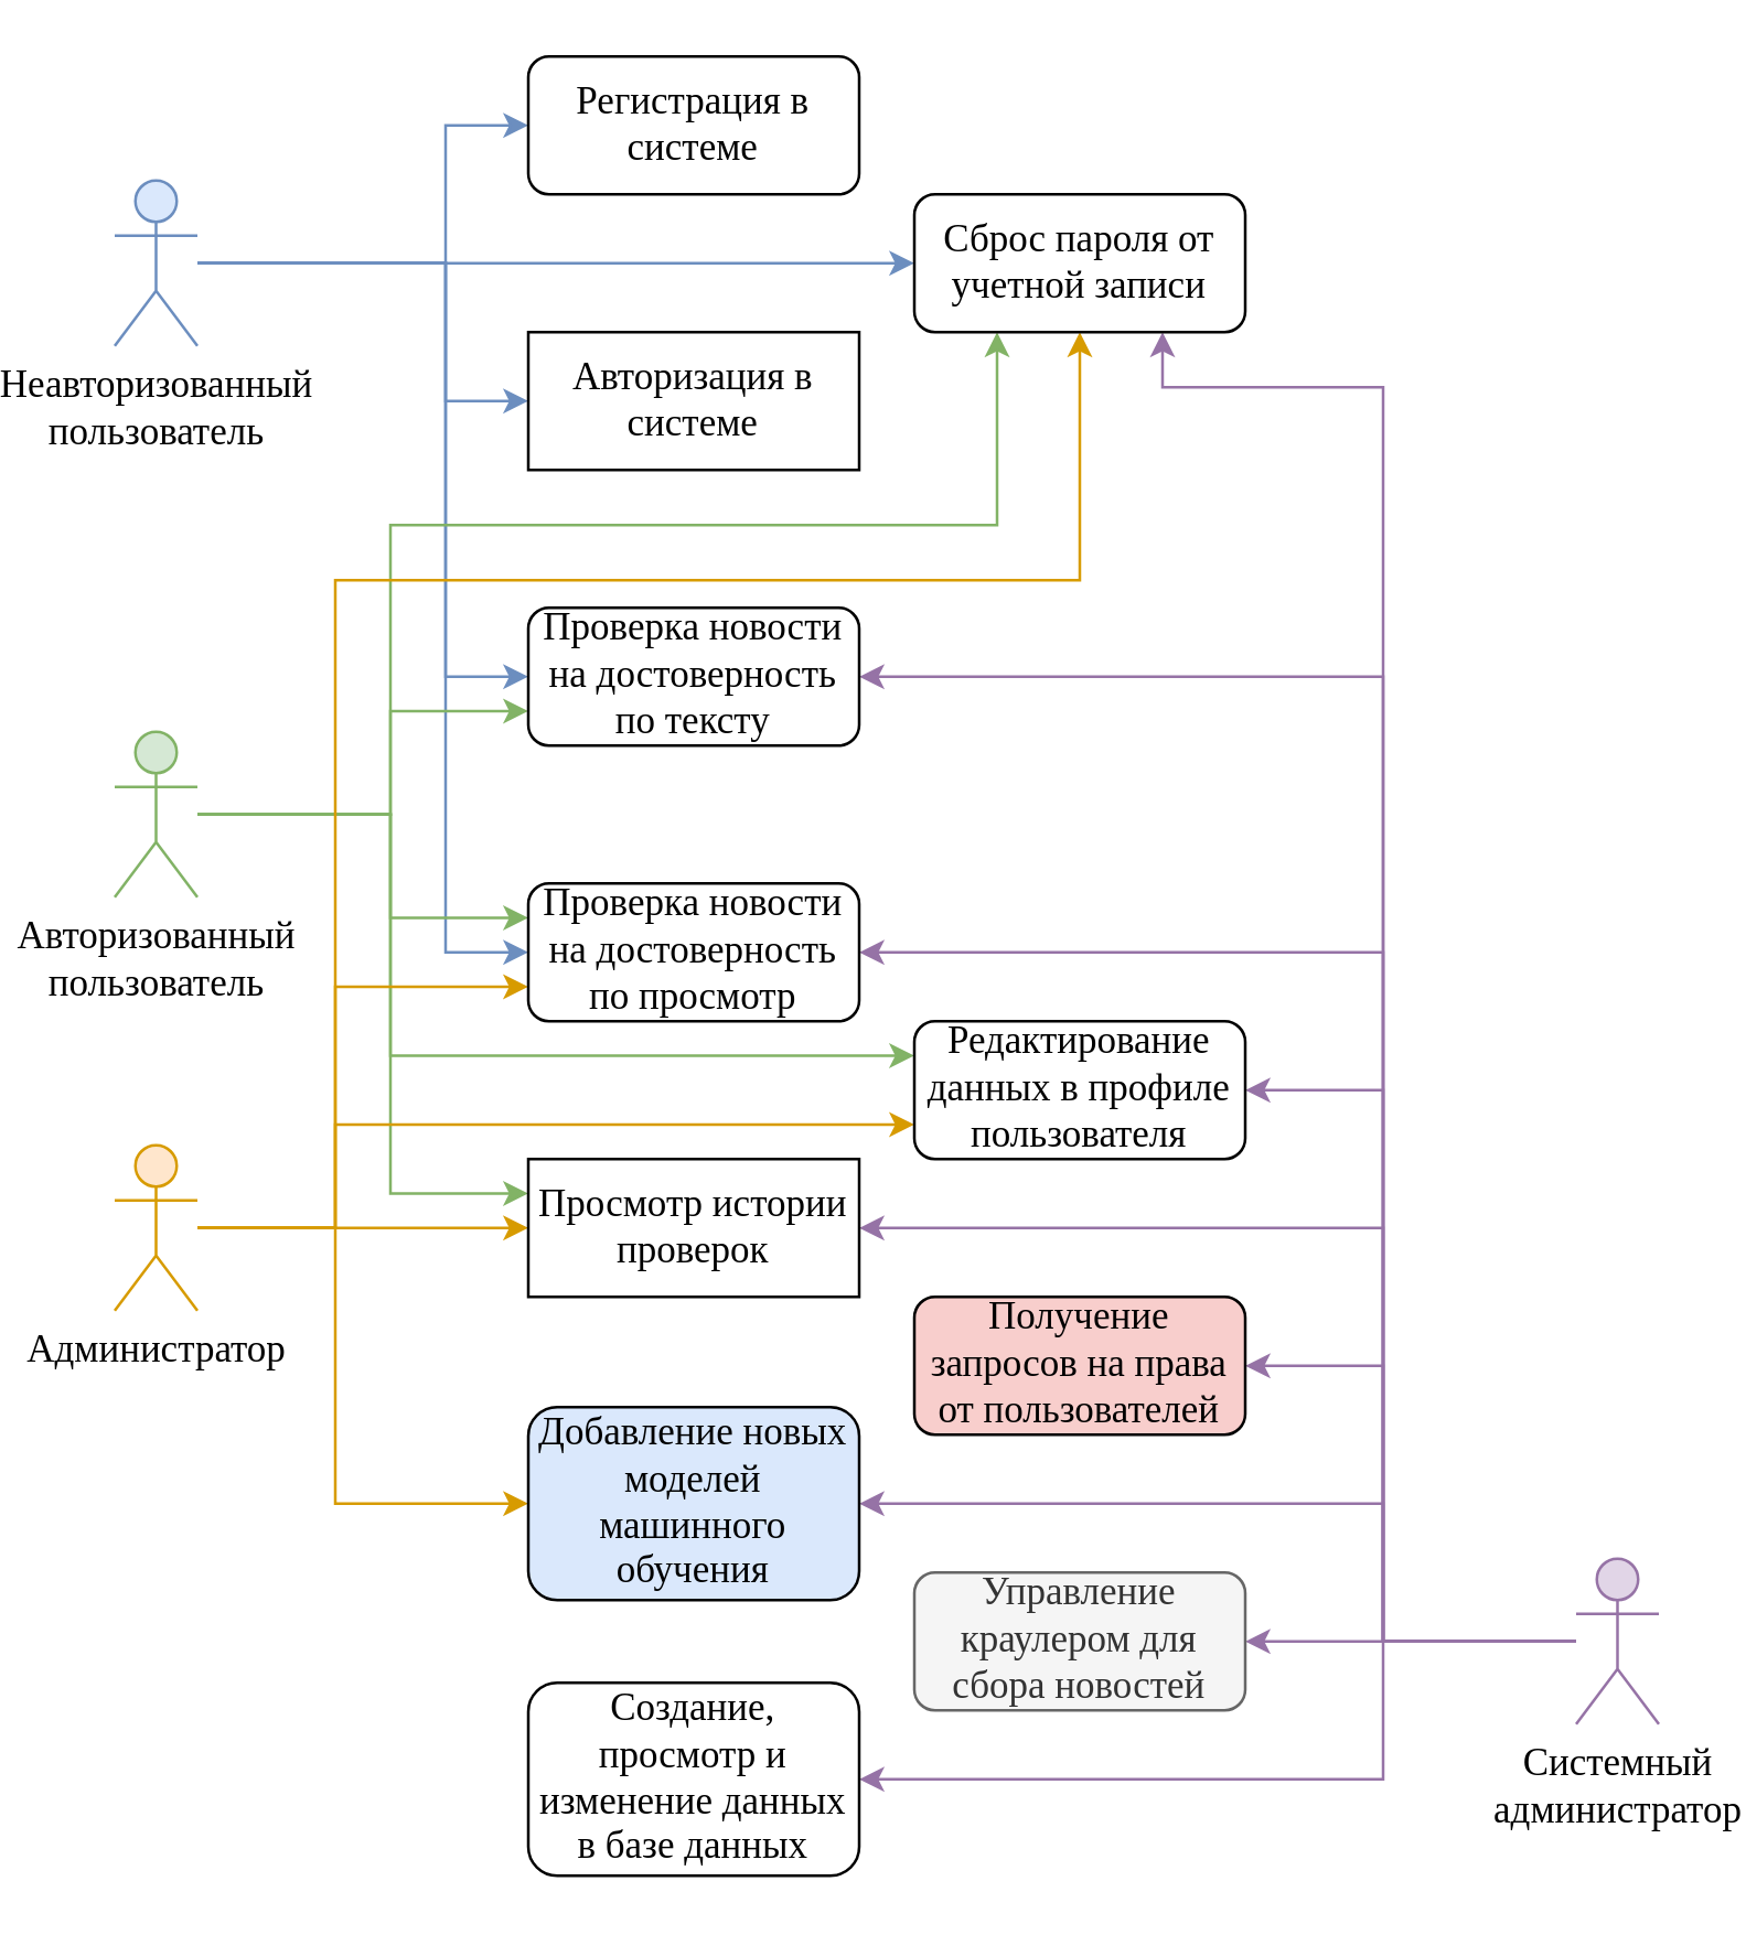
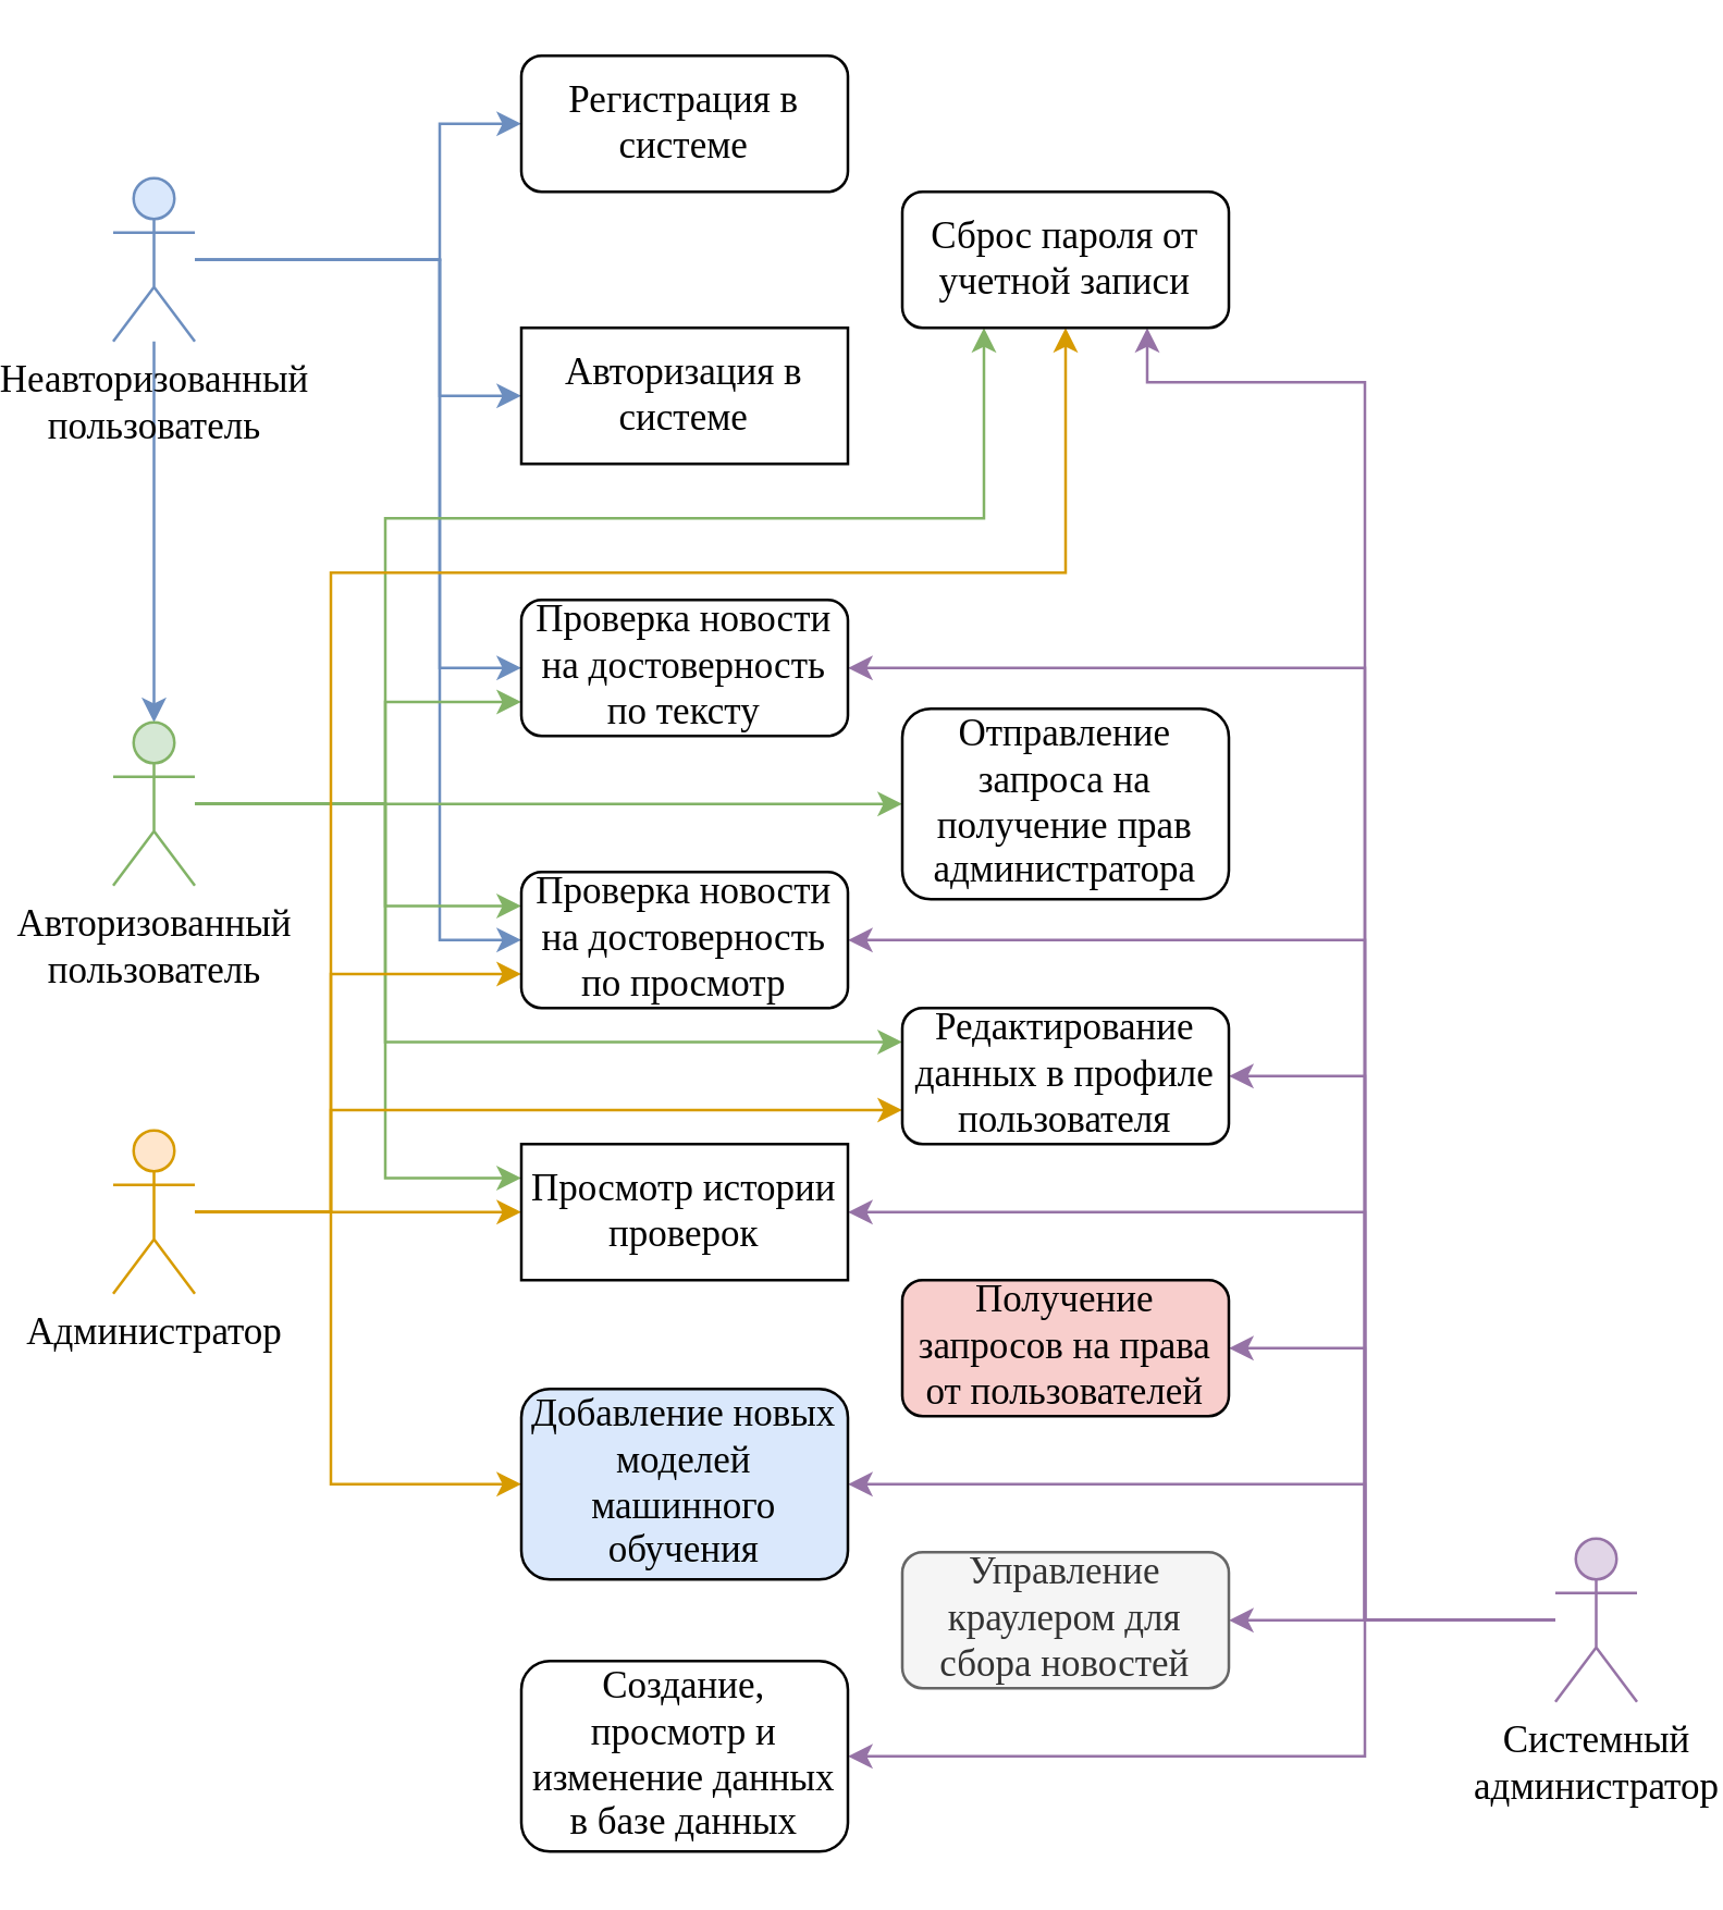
- <mxCell id="6" style="edgeStyle=orthogonalEdgeStyle;rounded=0;orthogonalLoop=1;jettySize=auto;html=1;fillColor=#dae8fc;strokeColor=#6c8ebf;fontFamily=Times New Roman;fontSize=14;" parent="1" source="7" target="40" edge="1"><mxGeometry relative="1" as="geometry" /></mxCell>
+ <mxCell id="6" style="edgeStyle=orthogonalEdgeStyle;rounded=0;orthogonalLoop=1;jettySize=auto;html=1;fillColor=#dae8fc;strokeColor=#6c8ebf;fontFamily=Times New Roman;fontSize=14;" parent="1" source="7" target="14" edge="1"><mxGeometry relative="1" as="geometry" /></mxCell>
+ <mxCell id="9" style="edgeStyle=orthogonalEdgeStyle;rounded=0;orthogonalLoop=1;jettySize=auto;html=1;fillColor=#d5e8d4;strokeColor=#82b366;fontFamily=Times New Roman;fontSize=14;" parent="1" source="14" target="37" edge="1"><mxGeometry relative="1" as="geometry" /></mxCell>
+ <mxCell id="37" value="Отправление запроса на получение прав администратора" style="rounded=1;whiteSpace=wrap;html=1;fontFamily=Times New Roman;fontSize=14;" parent="1" vertex="1"><mxGeometry x="310" y="260" width="120" height="70" as="geometry" /></mxCell>
